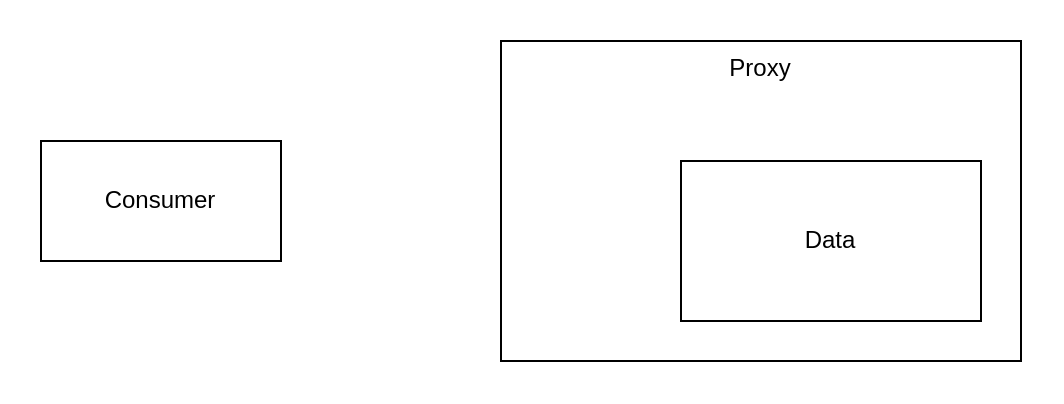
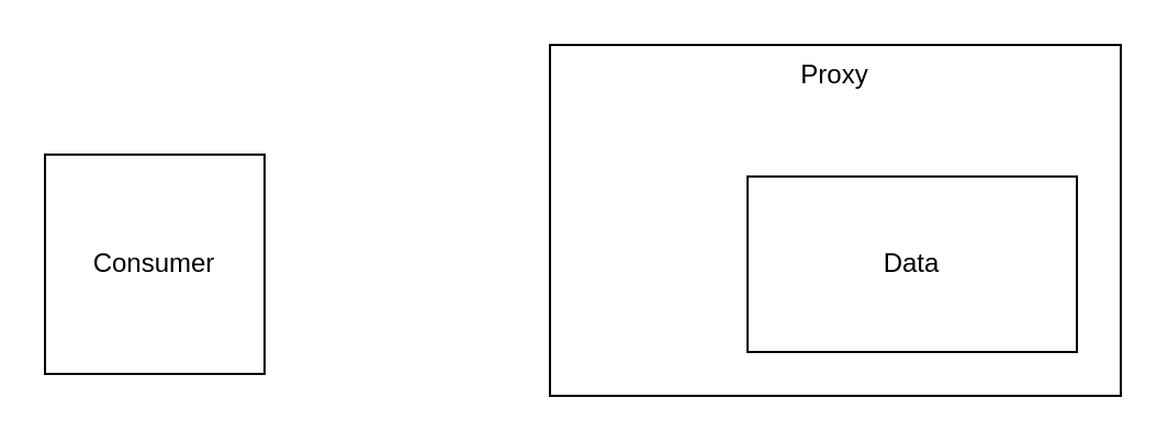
- <mxCell id="2" value="Consumer" style="rounded=0;whiteSpace=wrap;html=1;" vertex="1" parent="1"><mxGeometry x="20" y="70" width="120" height="60" as="geometry" /></mxCell>
+ <mxCell id="2" value="Consumer" style="rounded=0;whiteSpace=wrap;html=1;" vertex="1" parent="1"><mxGeometry x="20" y="70" width="100" height="100" as="geometry" /></mxCell>
